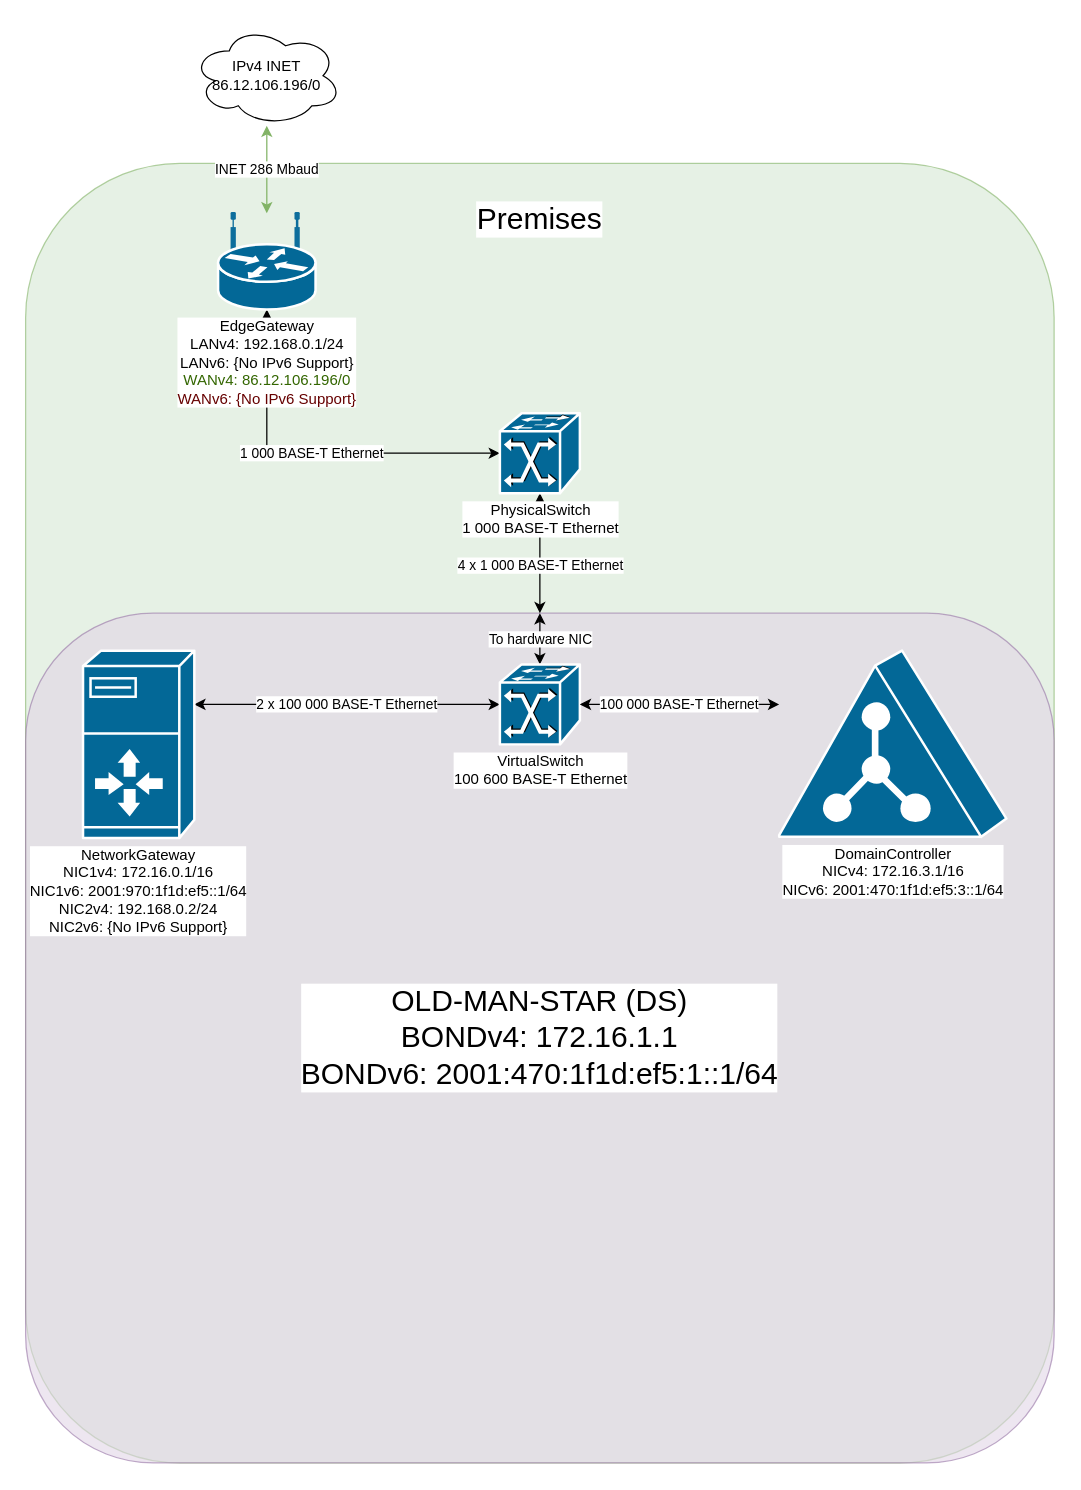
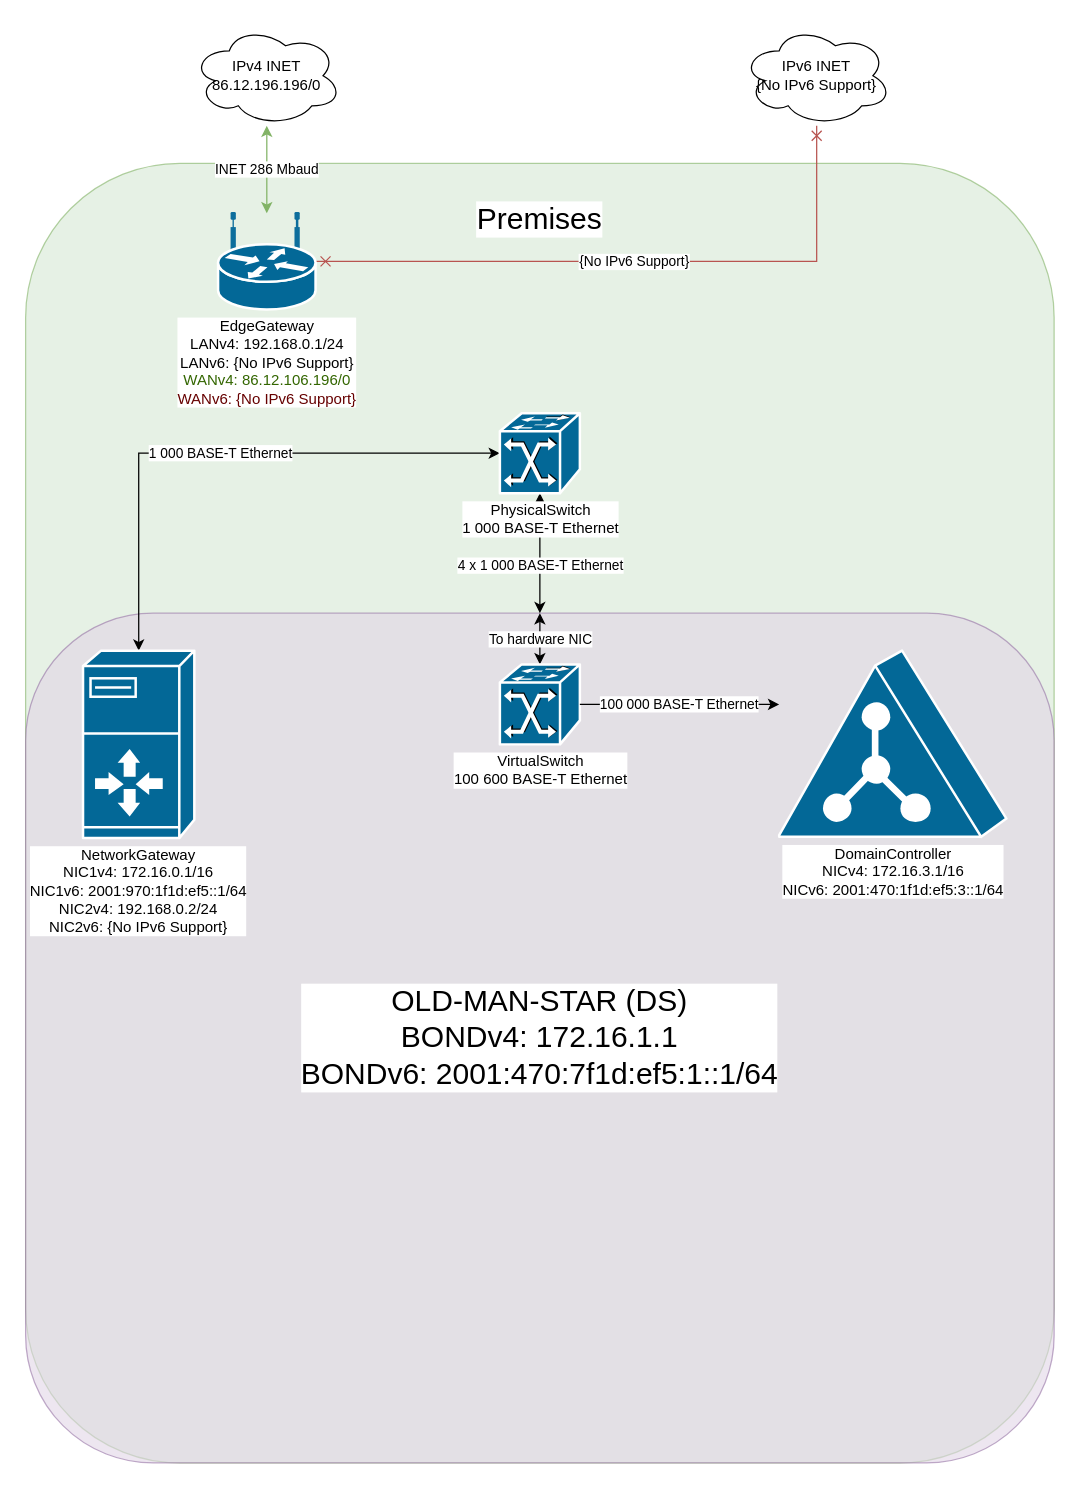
- <mxCell id="4" value="&lt;div&gt;IPv4 INET&lt;/div&gt;&lt;div&gt;86.12.106.196/0&lt;br&gt;&lt;/div&gt;" style="ellipse;shape=cloud;whiteSpace=wrap;html=1;" parent="1" vertex="1"><mxGeometry x="153" y="20" width="120" height="80" as="geometry" /></mxCell>
+ <mxCell id="4" value="&lt;div&gt;IPv4 INET&lt;/div&gt;&lt;div&gt;86.12.196.196/0&lt;br&gt;&lt;/div&gt;" style="ellipse;shape=cloud;whiteSpace=wrap;html=1;" parent="1" vertex="1"><mxGeometry x="153" y="20" width="120" height="80" as="geometry" /></mxCell>
+ <mxCell id="5" value="&lt;div&gt;IPv6 INET&lt;/div&gt;&lt;div&gt;{No IPv6 Support}&lt;br&gt;&lt;/div&gt;" style="ellipse;shape=cloud;whiteSpace=wrap;html=1;" parent="1" vertex="1"><mxGeometry x="593" y="20" width="120" height="80" as="geometry" /></mxCell>
+ <mxCell id="7" value="{No IPv6 Support}" style="edgeStyle=orthogonalEdgeStyle;rounded=0;orthogonalLoop=1;jettySize=auto;html=1;fillColor=#f8cecc;strokeColor=#b85450;endArrow=cross;endFill=0;startArrow=cross;startFill=0;" parent="1" source="15" target="5" edge="1"><mxGeometry relative="1" as="geometry" /></mxCell>
- <mxCell id="8" value="1 000 BASE-T Ethernet" style="edgeStyle=orthogonalEdgeStyle;rounded=0;orthogonalLoop=1;jettySize=auto;html=1;startArrow=classic;startFill=1;endArrow=classic;endFill=1;" parent="1" source="14" target="15" edge="1"><mxGeometry relative="1" as="geometry" /></mxCell>
+ <mxCell id="8" value="1 000 BASE-T Ethernet" style="edgeStyle=orthogonalEdgeStyle;rounded=0;orthogonalLoop=1;jettySize=auto;html=1;startArrow=classic;startFill=1;endArrow=classic;endFill=1;" parent="1" source="14" target="11" edge="1"><mxGeometry relative="1" as="geometry" /></mxCell>
- <mxCell id="10" value="2 x 100 000 BASE-T Ethernet" style="edgeStyle=orthogonalEdgeStyle;rounded=0;orthogonalLoop=1;jettySize=auto;html=1;startArrow=classic;startFill=1;endArrow=classic;endFill=1;" parent="1" source="11" target="12" edge="1"><mxGeometry relative="1" as="geometry"><Array as="points"><mxPoint x="213" y="563" /><mxPoint x="213" y="563" /></Array></mxGeometry></mxCell>
- <mxCell id="16" value="100 000 BASE-T Ethernet" style="edgeStyle=orthogonalEdgeStyle;rounded=0;orthogonalLoop=1;jettySize=auto;html=1;entryX=1;entryY=0.5;entryDx=0;entryDy=0;entryPerimeter=0;startArrow=classic;startFill=1;endArrow=classic;endFill=1;" parent="1" source="17" target="12" edge="1"><mxGeometry relative="1" as="geometry"><Array as="points"><mxPoint x="593" y="563" /><mxPoint x="593" y="563" /></Array></mxGeometry></mxCell>
+ <mxCell id="16" value="100 000 BASE-T Ethernet" style="edgeStyle=orthogonalEdgeStyle;rounded=0;orthogonalLoop=1;jettySize=auto;html=1;entryX=1;entryY=0.5;entryDx=0;entryDy=0;entryPerimeter=0;startArrow=classic;startFill=1;endArrow=none;endFill=1;" parent="1" source="17" target="12" edge="1"><mxGeometry relative="1" as="geometry"><Array as="points"><mxPoint x="593" y="563" /><mxPoint x="593" y="563" /></Array></mxGeometry></mxCell>
- <mxCell id="3" value="&lt;div&gt;OLD-MAN-STAR (DS)&lt;/div&gt;&lt;div&gt;BONDv4: 172.16.1.1&lt;/div&gt;&lt;div&gt;BONDv6: 2001:470:1f1d:ef5:1::1/64&lt;br&gt;&lt;/div&gt;" style="rounded=1;whiteSpace=wrap;html=1;strokeColor=#9673a6;fillColor=#e1d5e7;fontSize=24;align=center;opacity=60;labelBackgroundColor=#ffffff;" parent="1" vertex="1"><mxGeometry x="20" y="490" width="823" height="680" as="geometry" /></mxCell>
+ <mxCell id="3" value="&lt;div&gt;OLD-MAN-STAR (DS)&lt;/div&gt;&lt;div&gt;BONDv4: 172.16.1.1&lt;/div&gt;&lt;div&gt;BONDv6: 2001:470:7f1d:ef5:1::1/64&lt;br&gt;&lt;/div&gt;" style="rounded=1;whiteSpace=wrap;html=1;strokeColor=#9673a6;fillColor=#e1d5e7;fontSize=24;align=center;opacity=60;labelBackgroundColor=#ffffff;" parent="1" vertex="1"><mxGeometry x="20" y="490" width="823" height="680" as="geometry" /></mxCell>
